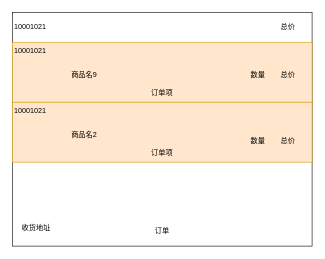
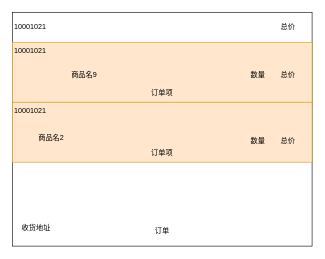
- <mxCell id="19" value="商品名2" style="text;strokeColor=none;align=center;fillColor=none;html=1;verticalAlign=middle;whiteSpace=wrap;rounded=0;" parent="1" vertex="1"><mxGeometry x="110" y="210" width="60" height="30" as="geometry" /></mxCell>
+ <mxCell id="19" value="商品名2" style="text;strokeColor=none;align=center;fillColor=none;html=1;verticalAlign=middle;whiteSpace=wrap;rounded=0;" parent="1" vertex="1"><mxGeometry x="55" y="215" width="60" height="30" as="geometry" /></mxCell>
